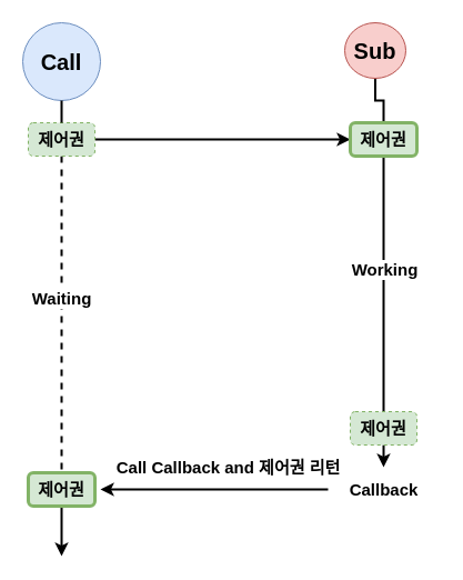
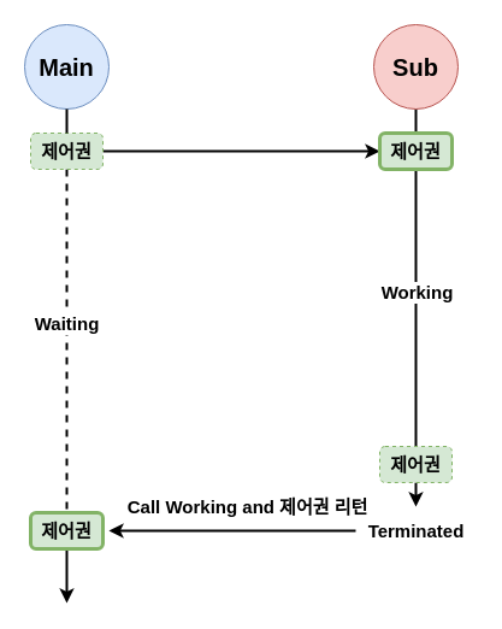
- <mxCell id="5" value="&lt;b&gt;&lt;font style=&quot;font-size: 20px&quot;&gt;Sub&lt;/font&gt;&lt;/b&gt;" style="ellipse;whiteSpace=wrap;html=1;aspect=fixed;fillColor=#f8cecc;strokeColor=#b85450;" parent="1" vertex="1"><mxGeometry x="310" y="20" width="55" height="50" as="geometry" /></mxCell>
+ <mxCell id="5" value="&lt;b&gt;&lt;font style=&quot;font-size: 20px&quot;&gt;Sub&lt;/font&gt;&lt;/b&gt;" style="ellipse;whiteSpace=wrap;html=1;aspect=fixed;fillColor=#f8cecc;strokeColor=#b85450;" parent="1" vertex="1"><mxGeometry x="310" y="20" width="70" height="70" as="geometry" /></mxCell>
- <mxCell id="3" value="&lt;span style=&quot;font-size: 20px&quot;&gt;&lt;b&gt;Call&lt;/b&gt;&lt;/span&gt;" style="ellipse;whiteSpace=wrap;html=1;aspect=fixed;fillColor=#dae8fc;strokeColor=#6c8ebf;" parent="1" vertex="1"><mxGeometry x="20" y="20" width="70" height="70" as="geometry" /></mxCell>
+ <mxCell id="3" value="&lt;span style=&quot;font-size: 20px&quot;&gt;&lt;b&gt;Main&lt;/b&gt;&lt;/span&gt;" style="ellipse;whiteSpace=wrap;html=1;aspect=fixed;fillColor=#dae8fc;strokeColor=#6c8ebf;" parent="1" vertex="1"><mxGeometry x="20" y="20" width="70" height="70" as="geometry" /></mxCell>
- <mxCell id="19" value="&lt;b&gt;&lt;font style=&quot;font-size: 15px&quot;&gt;Call Callback and 제어권 리턴&lt;/font&gt;&lt;/b&gt;" style="text;html=1;align=center;verticalAlign=middle;resizable=0;points=[];autosize=1;strokeColor=none;fillColor=none;" parent="1" vertex="1"><mxGeometry x="95" y="410" width="220" height="20" as="geometry" /></mxCell>
+ <mxCell id="19" value="&lt;b&gt;&lt;font style=&quot;font-size: 15px&quot;&gt;Call Working and 제어권 리턴&lt;/font&gt;&lt;/b&gt;" style="text;html=1;align=center;verticalAlign=middle;resizable=0;points=[];autosize=1;strokeColor=none;fillColor=none;" parent="1" vertex="1"><mxGeometry x="95" y="410" width="220" height="20" as="geometry" /></mxCell>
- <mxCell id="18" value="&lt;b&gt;&lt;font style=&quot;font-size: 15px&quot;&gt;Callback&lt;/font&gt;&lt;/b&gt;" style="text;html=1;align=center;verticalAlign=middle;resizable=0;points=[];autosize=1;strokeColor=none;fillColor=none;" parent="1" vertex="1"><mxGeometry x="295" y="430" width="100" height="20" as="geometry" /></mxCell>
+ <mxCell id="18" value="&lt;b&gt;&lt;font style=&quot;font-size: 15px&quot;&gt;Terminated&lt;/font&gt;&lt;/b&gt;" style="text;html=1;align=center;verticalAlign=middle;resizable=0;points=[];autosize=1;strokeColor=none;fillColor=none;" parent="1" vertex="1"><mxGeometry x="295" y="430" width="100" height="20" as="geometry" /></mxCell>
